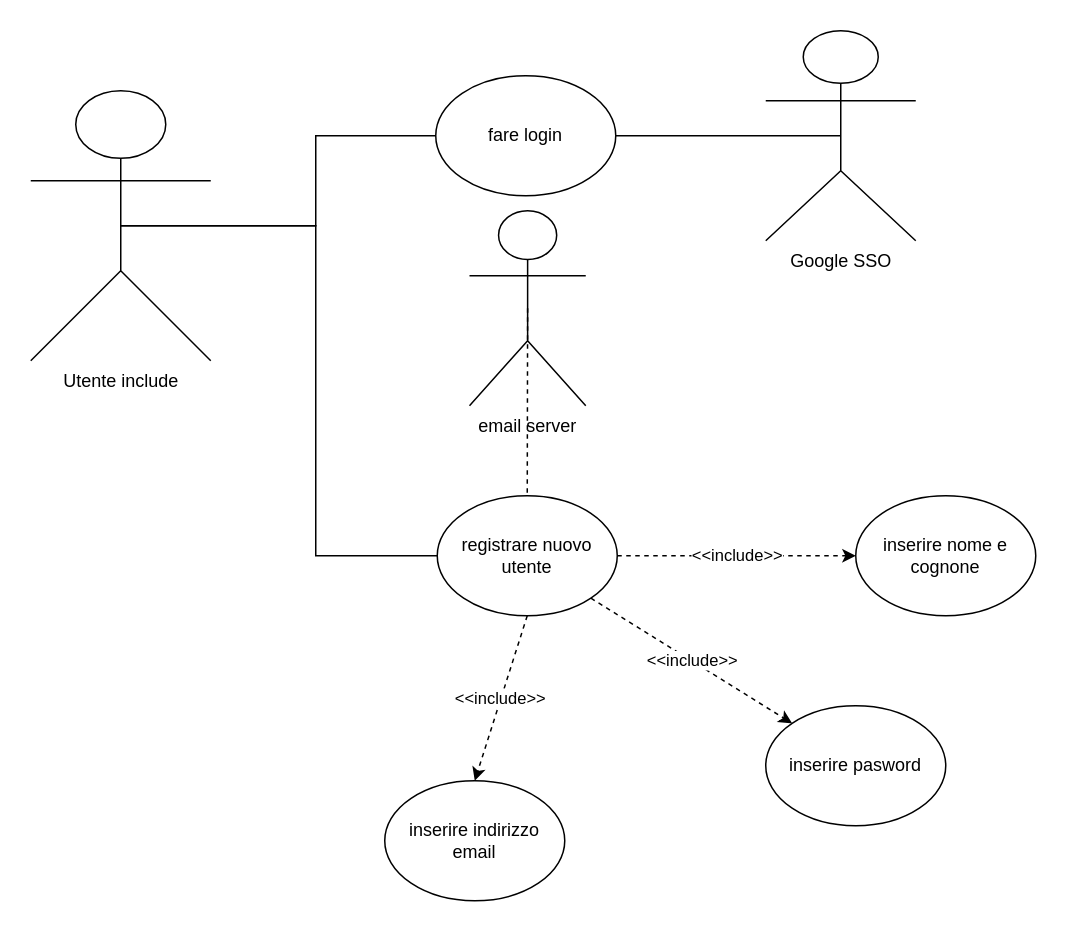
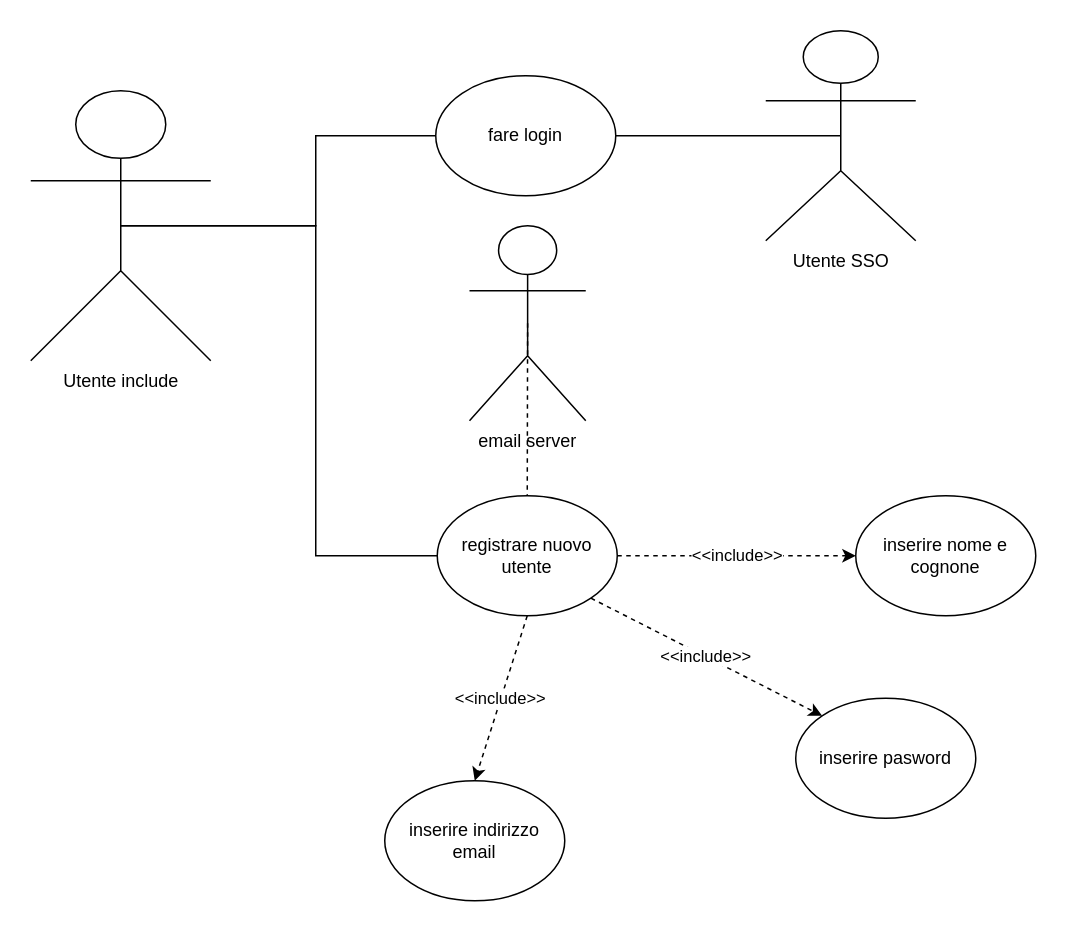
- <mxCell id="5" value="Google SSO" style="shape=umlActor;verticalLabelPosition=bottom;verticalAlign=top;html=1;outlineConnect=0;" vertex="1" parent="1"><mxGeometry x="510" y="20" width="100" height="140" as="geometry" /></mxCell>
+ <mxCell id="5" value="Utente SSO" style="shape=umlActor;verticalLabelPosition=bottom;verticalAlign=top;html=1;outlineConnect=0;" vertex="1" parent="1"><mxGeometry x="510" y="20" width="100" height="140" as="geometry" /></mxCell>
- <mxCell id="7" value="email server" style="shape=umlActor;verticalLabelPosition=bottom;verticalAlign=top;html=1;outlineConnect=0;" vertex="1" parent="1"><mxGeometry x="312.5" y="140" width="77.5" height="130" as="geometry" /></mxCell>
+ <mxCell id="7" value="email server" style="shape=umlActor;verticalLabelPosition=bottom;verticalAlign=top;html=1;outlineConnect=0;" vertex="1" parent="1"><mxGeometry x="312.5" y="150" width="77.5" height="130" as="geometry" /></mxCell>
- <mxCell id="14" value="inserire pasword" style="ellipse;whiteSpace=wrap;html=1;" vertex="1" parent="1"><mxGeometry x="510" y="470" width="120" height="80" as="geometry" /></mxCell>
+ <mxCell id="14" value="inserire pasword" style="ellipse;whiteSpace=wrap;html=1;" vertex="1" parent="1"><mxGeometry x="530" y="465" width="120" height="80" as="geometry" /></mxCell>
